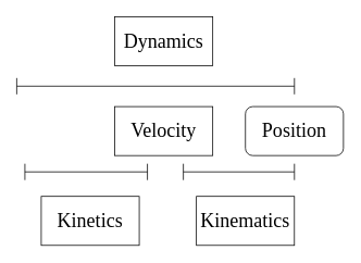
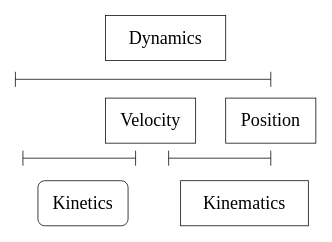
- <mxCell id="3" value="&lt;font face=&quot;Times New Roman&quot;&gt;&lt;span style=&quot;font-size: 24px&quot;&gt;Dynamics&lt;/span&gt;&lt;/font&gt;" style="rounded=0;whiteSpace=wrap;html=1;" vertex="1" parent="1"><mxGeometry x="140" y="20" width="120" height="60" as="geometry" /></mxCell>
+ <mxCell id="3" value="&lt;font face=&quot;Times New Roman&quot;&gt;&lt;span style=&quot;font-size: 24px&quot;&gt;Dynamics&lt;/span&gt;&lt;/font&gt;" style="rounded=0;whiteSpace=wrap;html=1;" vertex="1" parent="1"><mxGeometry x="140" y="20" width="160" height="60" as="geometry" /></mxCell>
- <mxCell id="5" value="&lt;font face=&quot;Times New Roman&quot; style=&quot;font-size: 24px&quot;&gt;Position&lt;/font&gt;" style="whiteSpace=wrap;html=1;rounded=1;" vertex="1" parent="1"><mxGeometry x="300" y="130" width="120" height="60" as="geometry" /></mxCell>
+ <mxCell id="5" value="&lt;font face=&quot;Times New Roman&quot; style=&quot;font-size: 24px&quot;&gt;Position&lt;/font&gt;" style="rounded=0;whiteSpace=wrap;html=1;" vertex="1" parent="1"><mxGeometry x="300" y="130" width="120" height="60" as="geometry" /></mxCell>
- <mxCell id="6" value="&lt;font face=&quot;Times New Roman&quot;&gt;&lt;span style=&quot;font-size: 24px&quot;&gt;Kinetics&lt;/span&gt;&lt;/font&gt;" style="rounded=0;whiteSpace=wrap;html=1;" vertex="1" parent="1"><mxGeometry x="50" y="240" width="120" height="60" as="geometry" /></mxCell>
+ <mxCell id="6" value="&lt;font face=&quot;Times New Roman&quot;&gt;&lt;span style=&quot;font-size: 24px&quot;&gt;Kinetics&lt;/span&gt;&lt;/font&gt;" style="whiteSpace=wrap;html=1;rounded=1;" vertex="1" parent="1"><mxGeometry x="50" y="240" width="120" height="60" as="geometry" /></mxCell>
- <mxCell id="7" value="&lt;font face=&quot;Times New Roman&quot; style=&quot;font-size: 24px&quot;&gt;Kinematics&lt;/font&gt;" style="rounded=0;whiteSpace=wrap;html=1;" vertex="1" parent="1"><mxGeometry x="240" y="240" width="120" height="60" as="geometry" /></mxCell>
+ <mxCell id="7" value="&lt;font face=&quot;Times New Roman&quot; style=&quot;font-size: 24px&quot;&gt;Kinematics&lt;/font&gt;" style="rounded=0;whiteSpace=wrap;html=1;" vertex="1" parent="1"><mxGeometry x="240" y="240" width="170" height="60" as="geometry" /></mxCell>
